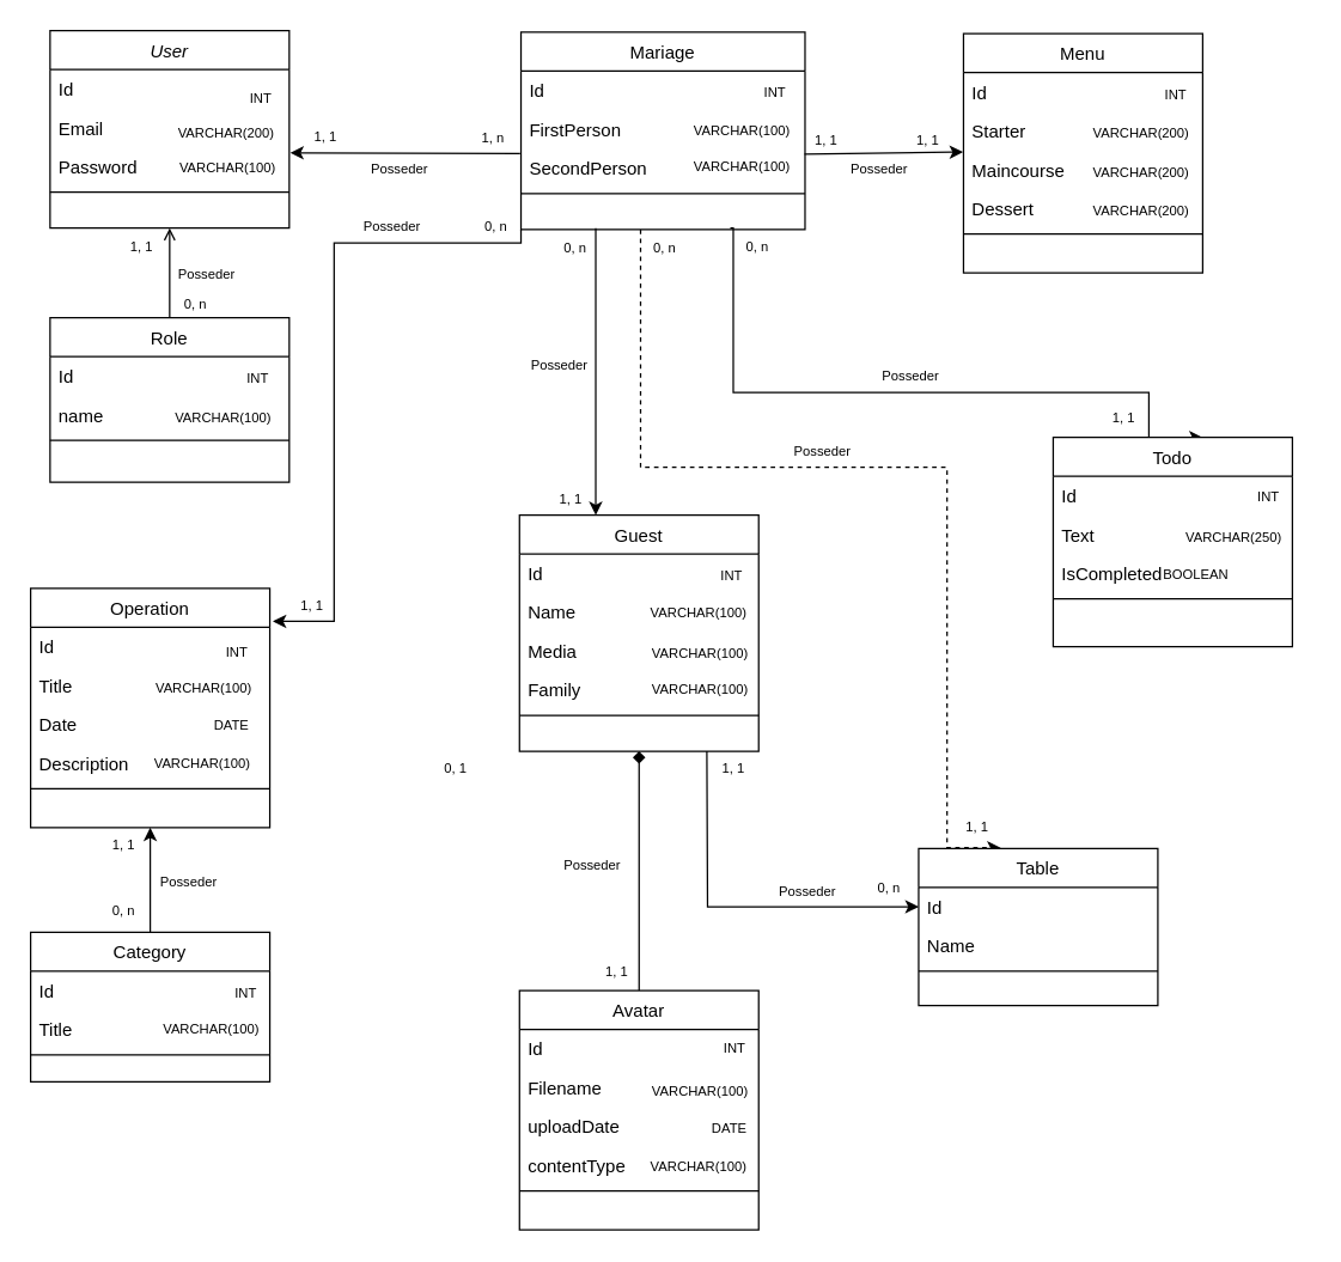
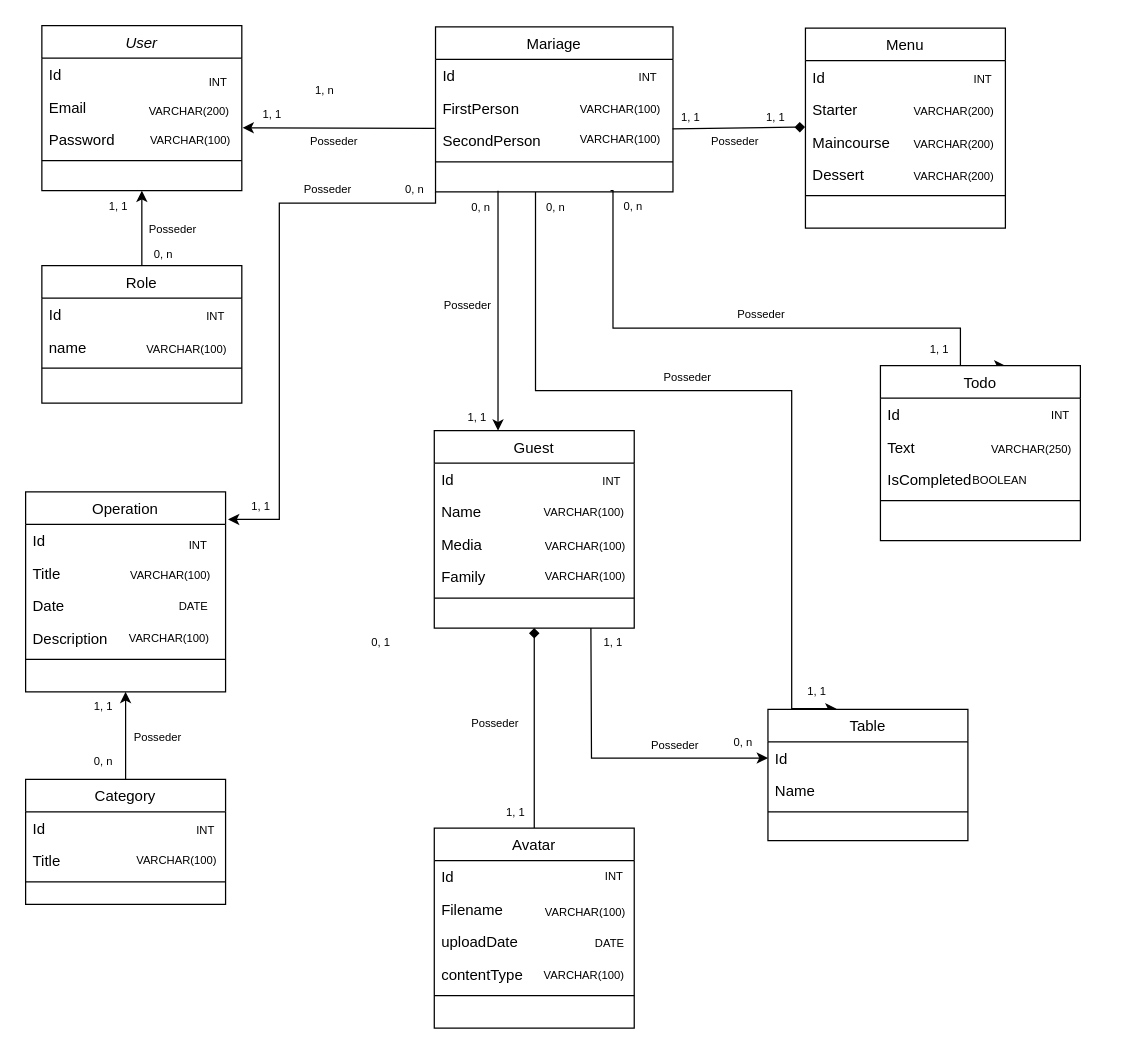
- <mxCell id="94" value="1, n" style="text;align=left;verticalAlign=top;spacingLeft=4;spacingRight=4;overflow=hidden;rotatable=0;points=[[0,0.5],[1,0.5]];portConstraint=eastwest;fontSize=9;" vertex="1" parent="1"><mxGeometry x="316" y="80" width="32" height="26" as="geometry" /></mxCell>
+ <mxCell id="94" value="1, n" style="text;align=left;verticalAlign=top;spacingLeft=4;spacingRight=4;overflow=hidden;rotatable=0;points=[[0,0.5],[1,0.5]];portConstraint=eastwest;fontSize=9;" vertex="1" parent="1"><mxGeometry x="246" y="60" width="32" height="26" as="geometry" /></mxCell>
- <mxCell id="51" value="" style="endArrow=classic;html=1;rounded=0;exitX=0.998;exitY=0.133;exitDx=0;exitDy=0;exitPerimeter=0;entryX=-0.002;entryY=0.043;entryDx=0;entryDy=0;entryPerimeter=0;" parent="1" source="14" target="19" edge="1"><mxGeometry width="50" height="50" relative="1" as="geometry"><mxPoint x="468" y="92" as="sourcePoint" /><mxPoint x="518" y="42" as="targetPoint" /></mxGeometry></mxCell>
+ <mxCell id="51" value="" style="endArrow=diamond;html=1;rounded=0;exitX=0.998;exitY=0.133;exitDx=0;exitDy=0;exitPerimeter=0;entryX=-0.002;entryY=0.043;entryDx=0;entryDy=0;entryPerimeter=0;" parent="1" source="14" target="19" edge="1"><mxGeometry width="50" height="50" relative="1" as="geometry"><mxPoint x="468" y="92" as="sourcePoint" /><mxPoint x="518" y="42" as="targetPoint" /></mxGeometry></mxCell>
- <mxCell id="56" value="" style="endArrow=open;html=1;rounded=0;exitX=0.5;exitY=0;exitDx=0;exitDy=0;entryX=0.5;entryY=1;entryDx=0;entryDy=0;" edge="1" parent="1" source="52" target="2"><mxGeometry width="50" height="50" relative="1" as="geometry"><mxPoint x="403" y="312" as="sourcePoint" /><mxPoint x="353" y="362" as="targetPoint" /></mxGeometry></mxCell>
+ <mxCell id="56" value="" style="endArrow=classic;html=1;rounded=0;exitX=0.5;exitY=0;exitDx=0;exitDy=0;entryX=0.5;entryY=1;entryDx=0;entryDy=0;" edge="1" parent="1" source="52" target="2"><mxGeometry width="50" height="50" relative="1" as="geometry"><mxPoint x="403" y="312" as="sourcePoint" /><mxPoint x="353" y="362" as="targetPoint" /></mxGeometry></mxCell>
- <mxCell id="10" value="" style="edgeStyle=orthogonalEdgeStyle;rounded=0;orthogonalLoop=1;jettySize=auto;html=1;entryX=0.343;entryY=-0.005;entryDx=0;entryDy=0;entryPerimeter=0;dashed=1;" parent="1" source="11" target="29" edge="1"><mxGeometry relative="1" as="geometry"><Array as="points"><mxPoint x="428" y="312" /><mxPoint x="633" y="312" /></Array></mxGeometry></mxCell>
+ <mxCell id="10" value="" style="edgeStyle=orthogonalEdgeStyle;rounded=0;orthogonalLoop=1;jettySize=auto;html=1;entryX=0.343;entryY=-0.005;entryDx=0;entryDy=0;entryPerimeter=0;" parent="1" source="11" target="29" edge="1"><mxGeometry relative="1" as="geometry"><Array as="points"><mxPoint x="428" y="312" /><mxPoint x="633" y="312" /></Array></mxGeometry></mxCell>
